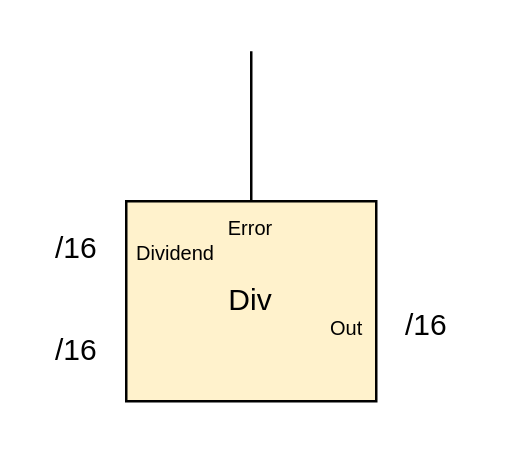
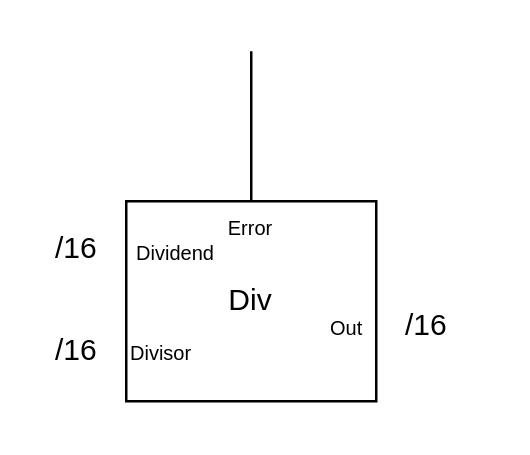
- <mxCell id="2" value="Div" style="rounded=0;whiteSpace=wrap;html=1;fillColor=#fff2cc;" vertex="1" parent="1"><mxGeometry x="50" y="80" width="100" height="80" as="geometry" /></mxCell>
+ <mxCell id="2" value="Div" style="rounded=0;whiteSpace=wrap;html=1;" vertex="1" parent="1"><mxGeometry x="50" y="80" width="100" height="80" as="geometry" /></mxCell>
+ <mxCell id="9" value="&lt;font style=&quot;font-size: 8px&quot;&gt;Divisor&lt;/font&gt;" style="text;html=1;resizable=0;points=[];autosize=1;align=left;verticalAlign=top;spacingTop=-4;" vertex="1" parent="1"><mxGeometry x="50" y="130" width="40" height="20" as="geometry" /></mxCell>
